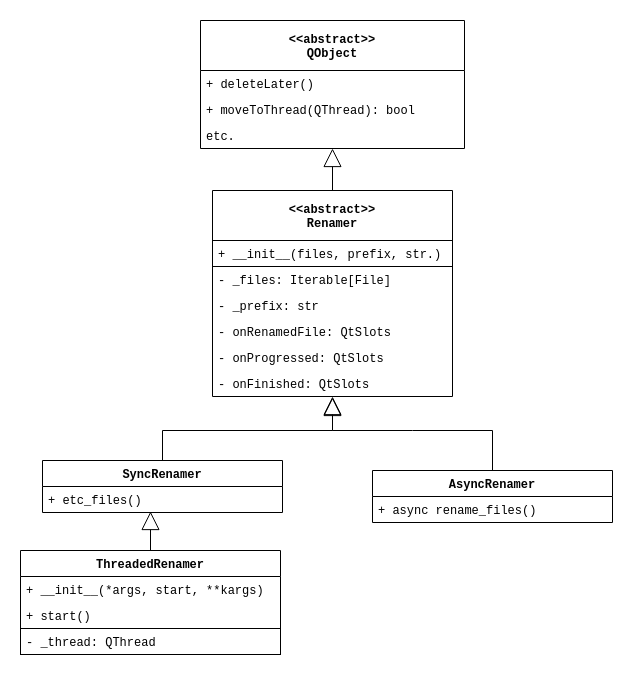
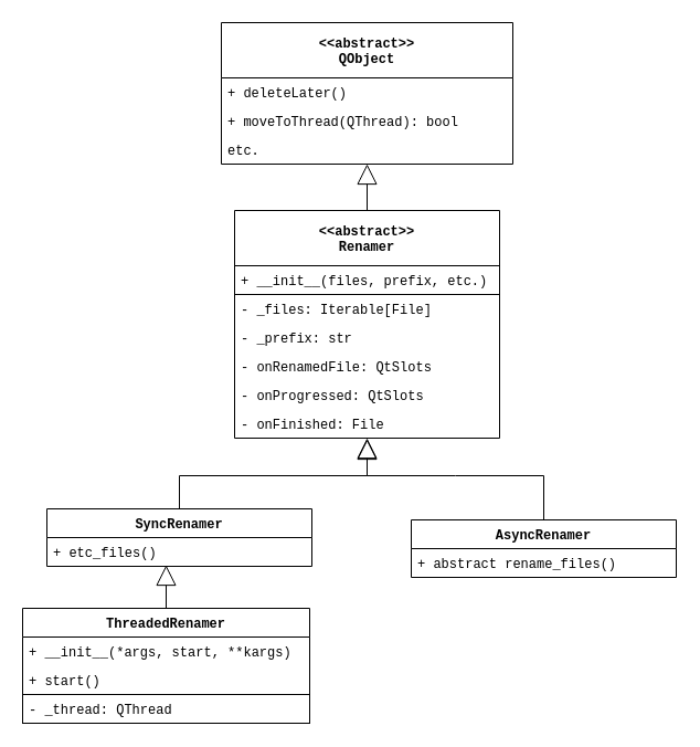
- <mxCell id="3" value="+ __init__(files, prefix, str.)" style="text;strokeColor=default;fillColor=none;align=left;verticalAlign=top;spacingLeft=4;spacingRight=4;overflow=hidden;rotatable=0;points=[[0,0.5],[1,0.5]];portConstraint=eastwest;rounded=0;labelBackgroundColor=default;fontFamily=Courier New;fontStyle=0" vertex="1" parent="2"><mxGeometry y="50" width="240" height="26" as="geometry" /></mxCell>
+ <mxCell id="3" value="+ __init__(files, prefix, etc.)" style="text;strokeColor=default;fillColor=none;align=left;verticalAlign=top;spacingLeft=4;spacingRight=4;overflow=hidden;rotatable=0;points=[[0,0.5],[1,0.5]];portConstraint=eastwest;rounded=0;labelBackgroundColor=default;fontFamily=Courier New;fontStyle=0" vertex="1" parent="2"><mxGeometry y="50" width="240" height="26" as="geometry" /></mxCell>
- <mxCell id="8" value="- onFinished: QtSlots" style="text;strokeColor=none;fillColor=none;align=left;verticalAlign=top;spacingLeft=4;spacingRight=4;overflow=hidden;rotatable=0;points=[[0,0.5],[1,0.5]];portConstraint=eastwest;rounded=0;labelBackgroundColor=default;fontFamily=Courier New;fontStyle=0" vertex="1" parent="2"><mxGeometry y="180" width="240" height="26" as="geometry" /></mxCell>
+ <mxCell id="8" value="- onFinished: File" style="text;strokeColor=none;fillColor=none;align=left;verticalAlign=top;spacingLeft=4;spacingRight=4;overflow=hidden;rotatable=0;points=[[0,0.5],[1,0.5]];portConstraint=eastwest;rounded=0;labelBackgroundColor=default;fontFamily=Courier New;fontStyle=0" vertex="1" parent="2"><mxGeometry y="180" width="240" height="26" as="geometry" /></mxCell>
- <mxCell id="23" value="+ async rename_files()" style="text;strokeColor=none;fillColor=none;align=left;verticalAlign=top;spacingLeft=4;spacingRight=4;overflow=hidden;rotatable=0;points=[[0,0.5],[1,0.5]];portConstraint=eastwest;rounded=0;labelBackgroundColor=default;fontFamily=Courier New;fontStyle=0" vertex="1" parent="22"><mxGeometry y="26" width="240" height="26" as="geometry" /></mxCell>
+ <mxCell id="23" value="+ abstract rename_files()" style="text;strokeColor=none;fillColor=none;align=left;verticalAlign=top;spacingLeft=4;spacingRight=4;overflow=hidden;rotatable=0;points=[[0,0.5],[1,0.5]];portConstraint=eastwest;rounded=0;labelBackgroundColor=default;fontFamily=Courier New;fontStyle=0" vertex="1" parent="22"><mxGeometry y="26" width="240" height="26" as="geometry" /></mxCell>
